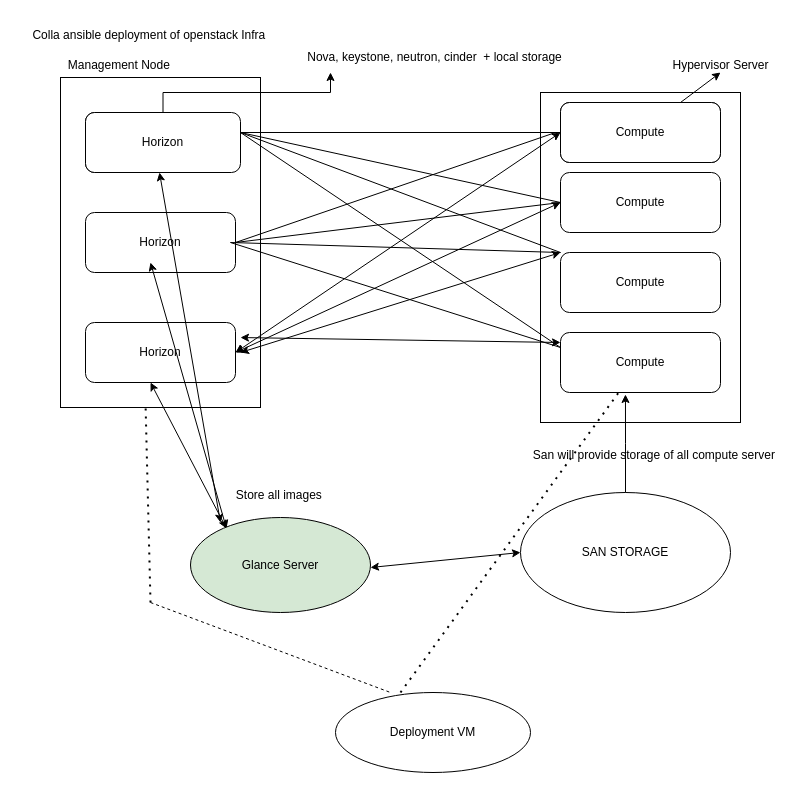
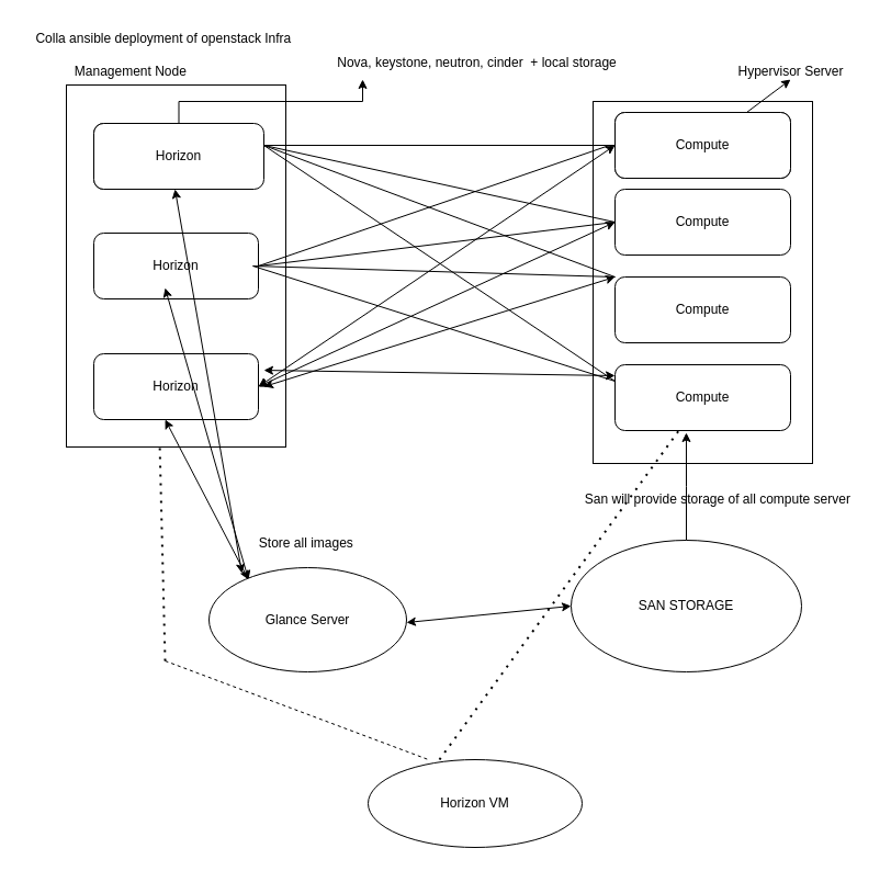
- <mxCell id="34" value="Glance Server" style="ellipse;whiteSpace=wrap;html=1;fillColor=#d5e8d4;" vertex="1" parent="1"><mxGeometry x="190" y="517" width="180" height="95" as="geometry" /></mxCell>
+ <mxCell id="34" value="Glance Server" style="ellipse;whiteSpace=wrap;html=1;" vertex="1" parent="1"><mxGeometry x="190" y="517" width="180" height="95" as="geometry" /></mxCell>
- <mxCell id="33" value="Deployment VM" style="ellipse;whiteSpace=wrap;html=1;" vertex="1" parent="1"><mxGeometry x="335" y="692" width="195" height="80" as="geometry" /></mxCell>
+ <mxCell id="33" value="Horizon VM" style="ellipse;whiteSpace=wrap;html=1;" vertex="1" parent="1"><mxGeometry x="335" y="692" width="195" height="80" as="geometry" /></mxCell>
